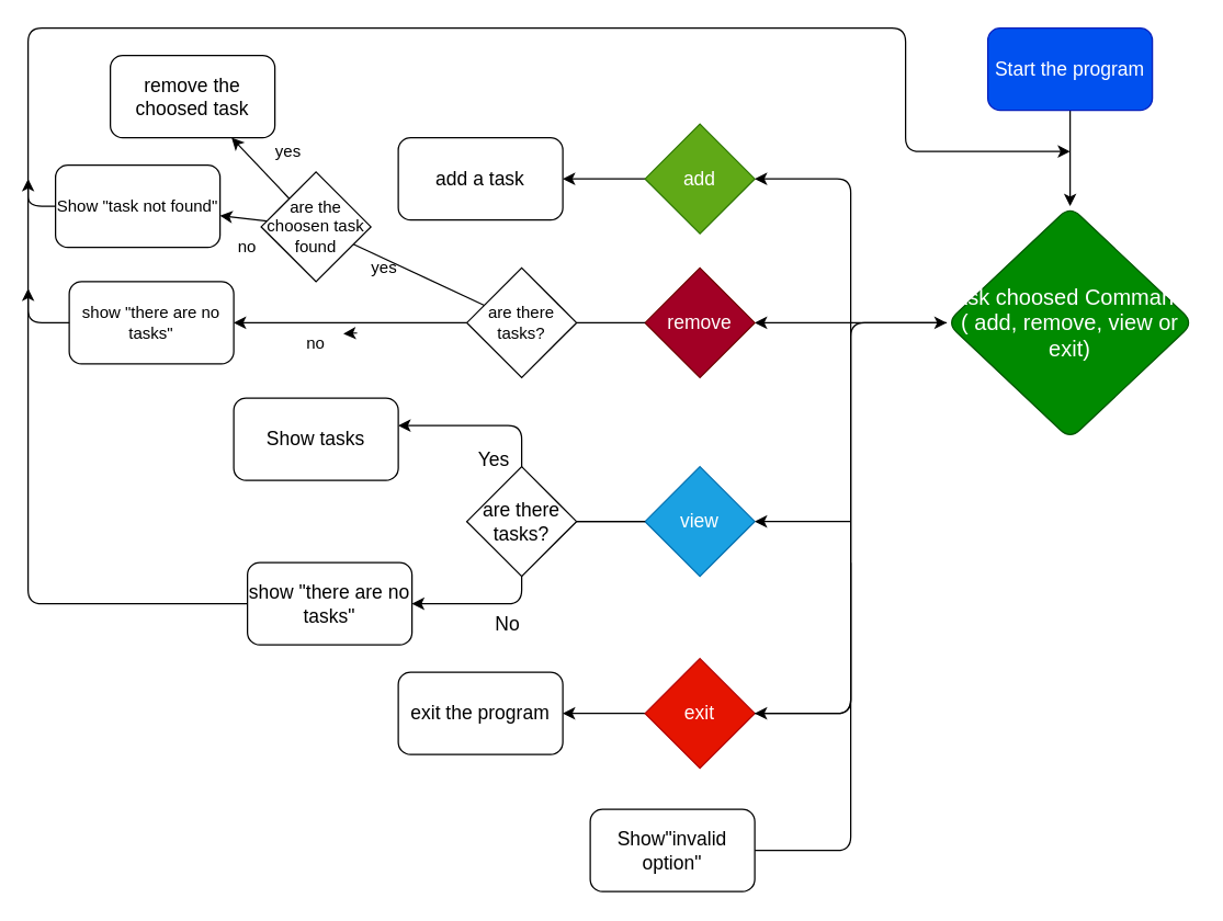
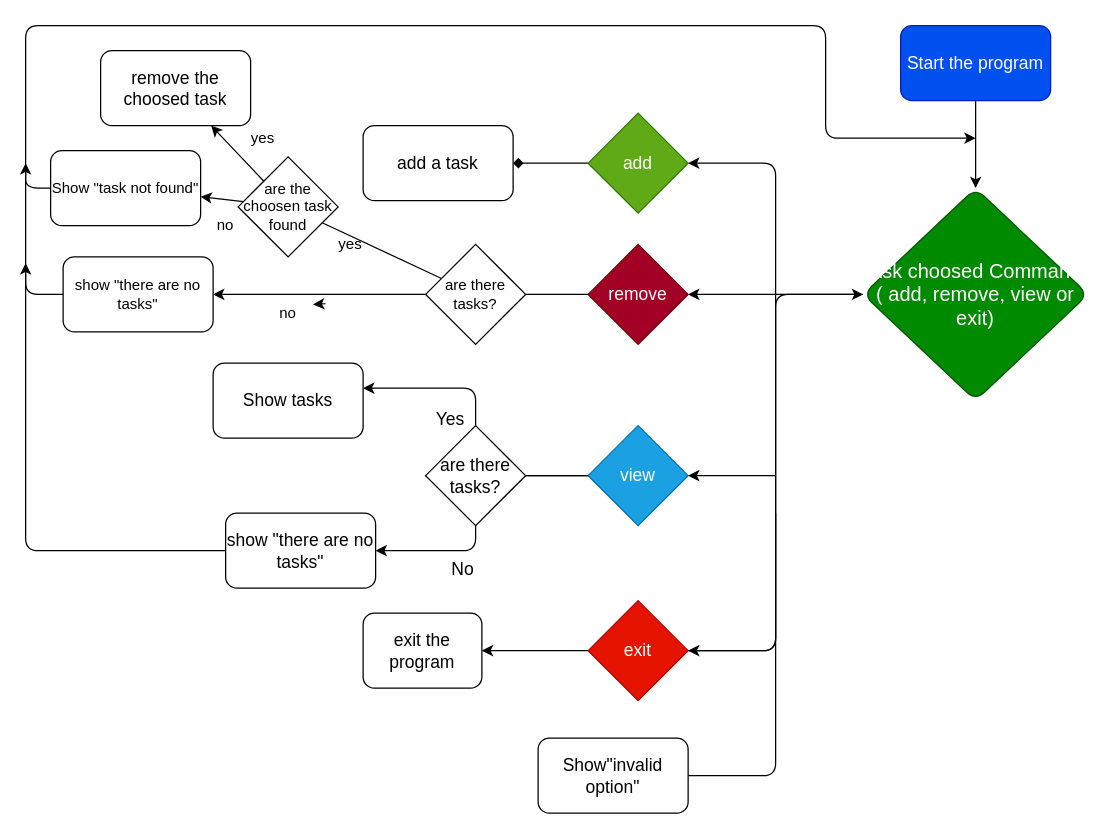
- <mxCell id="6" value="" style="edgeStyle=none;html=1;fontSize=14;" parent="1" source="7" target="18" edge="1"><mxGeometry relative="1" as="geometry" /></mxCell>
+ <mxCell id="6" value="" style="edgeStyle=none;html=1;fontSize=14;endArrow=diamond;" parent="1" source="7" target="18" edge="1"><mxGeometry relative="1" as="geometry" /></mxCell>
- <mxCell id="16" value="exit the program" style="rounded=1;whiteSpace=wrap;html=1;fontSize=14;" parent="1" vertex="1"><mxGeometry x="290" y="490" width="120" height="60" as="geometry" /></mxCell>
+ <mxCell id="16" value="exit the program" style="rounded=1;whiteSpace=wrap;html=1;fontSize=14;" parent="1" vertex="1"><mxGeometry x="290" y="490" width="95" height="60" as="geometry" /></mxCell>
